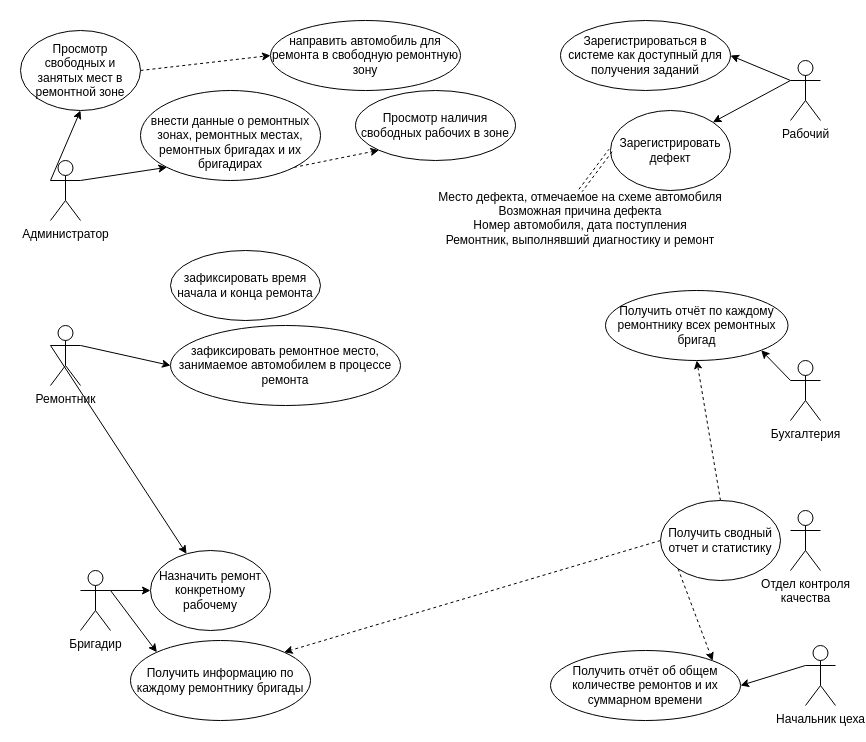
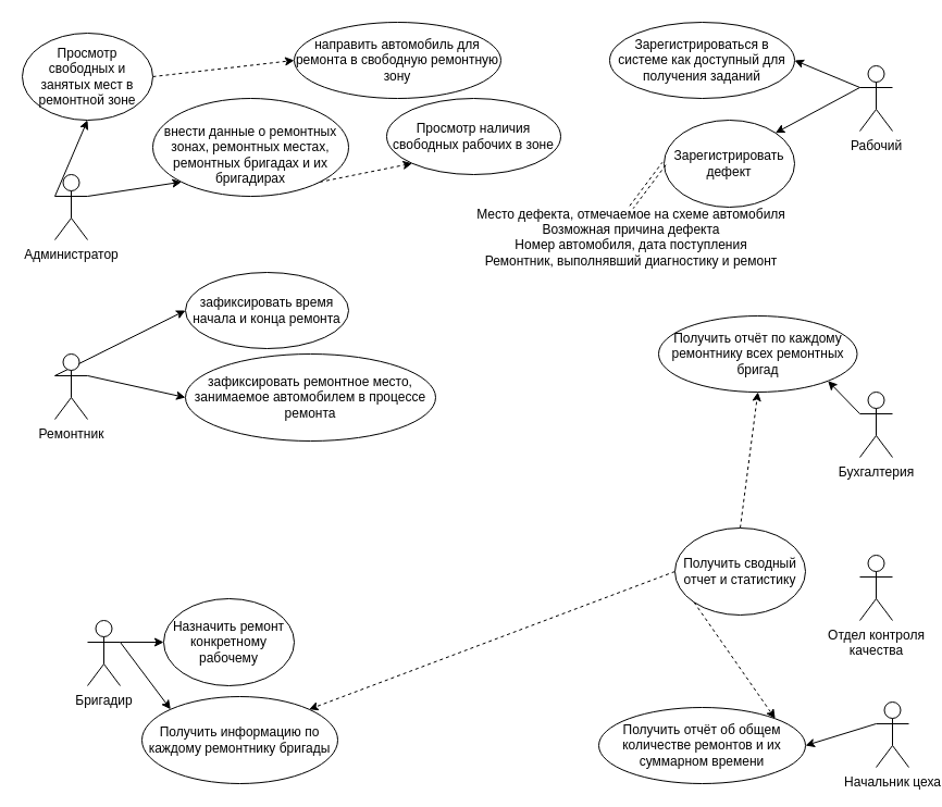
- <mxCell id="12" style="edgeStyle=none;rounded=0;jumpStyle=none;orthogonalLoop=1;jettySize=auto;html=1;exitX=0;exitY=0.333;exitDx=0;exitDy=0;exitPerimeter=0;" edge="1" parent="1" source="14" target="20"><mxGeometry relative="1" as="geometry" /></mxCell>
+ <mxCell id="12" style="edgeStyle=none;rounded=0;jumpStyle=none;orthogonalLoop=1;jettySize=auto;html=1;exitX=0;exitY=0.333;exitDx=0;exitDy=0;exitPerimeter=0;entryX=0;entryY=0.5;entryDx=0;entryDy=0;" edge="1" parent="1" source="14" target="15"><mxGeometry relative="1" as="geometry" /></mxCell>
- <mxCell id="30" value="Получить сводный отчет и статистику" style="ellipse;whiteSpace=wrap;html=1;" vertex="1" parent="1"><mxGeometry x="660" y="500" width="120" height="80" as="geometry" /></mxCell>
+ <mxCell id="30" value="Получить сводный отчет и статистику" style="ellipse;whiteSpace=wrap;html=1;" vertex="1" parent="1"><mxGeometry x="620" y="485" width="120" height="80" as="geometry" /></mxCell>
